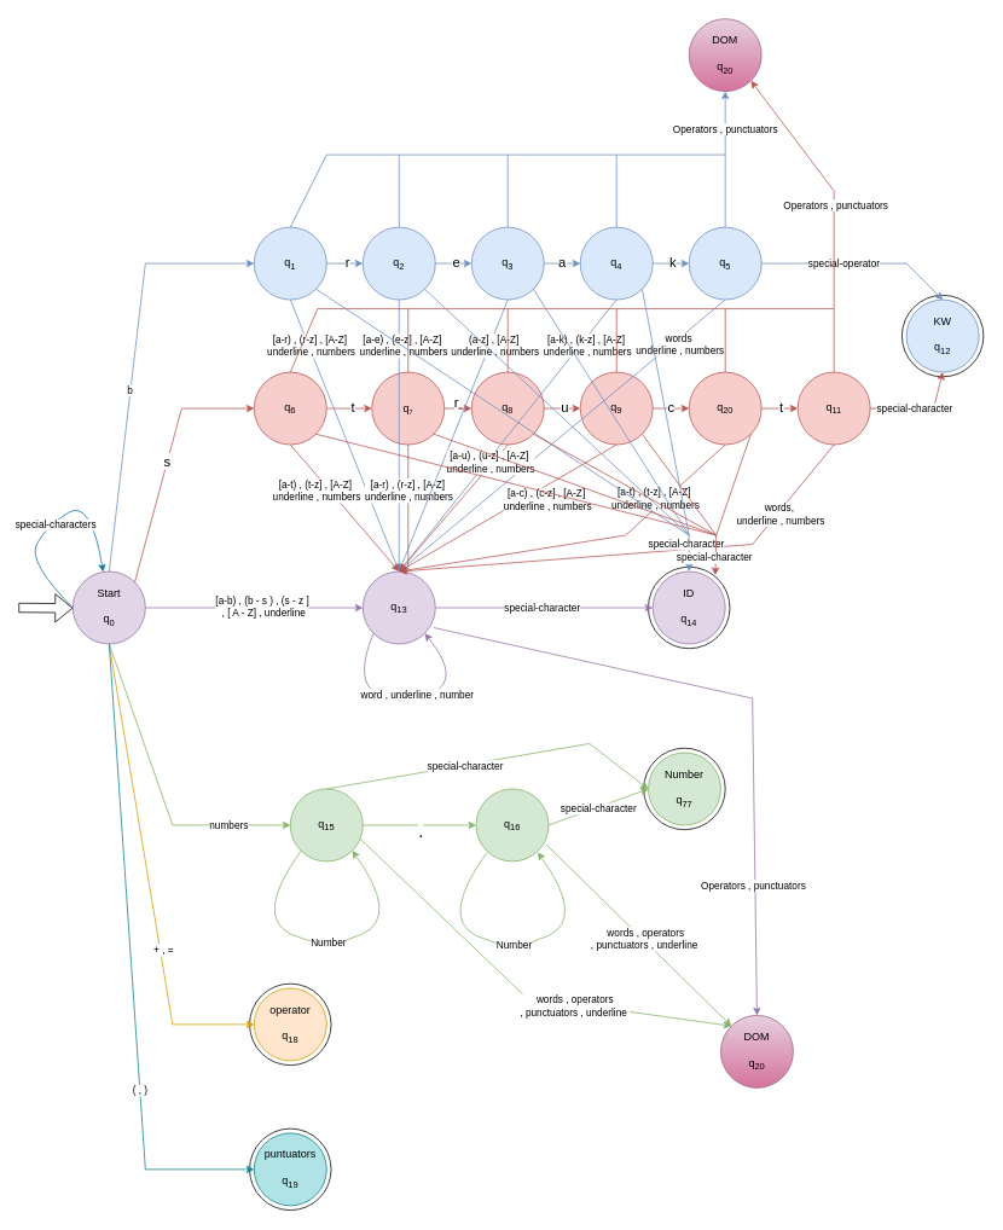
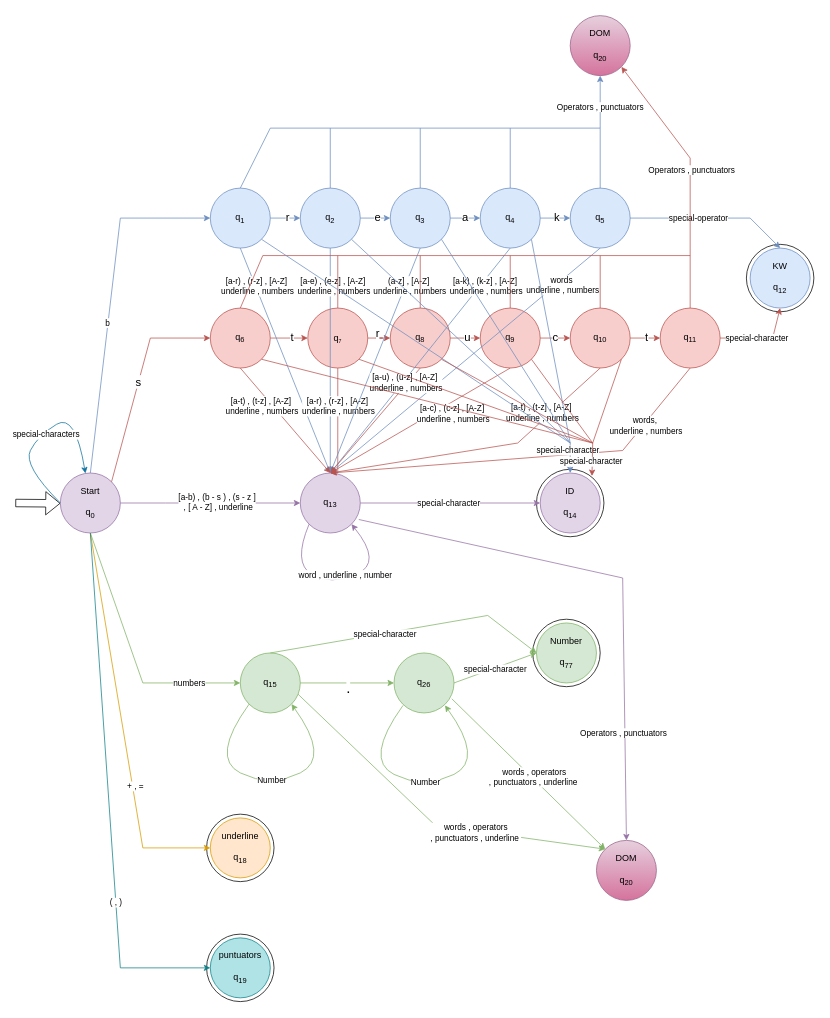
- <mxCell id="45" value="q&lt;sub&gt;20&lt;/sub&gt;" style="ellipse;whiteSpace=wrap;html=1;aspect=fixed;fillColor=#f8cecc;strokeColor=#b85450;" vertex="1" parent="1"><mxGeometry x="760" y="410" width="80" height="80" as="geometry" /></mxCell>
+ <mxCell id="45" value="q&lt;sub&gt;10&lt;/sub&gt;" style="ellipse;whiteSpace=wrap;html=1;aspect=fixed;fillColor=#f8cecc;strokeColor=#b85450;" vertex="1" parent="1"><mxGeometry x="760" y="410" width="80" height="80" as="geometry" /></mxCell>
- <mxCell id="83" value="q&lt;sub&gt;16&lt;/sub&gt;" style="ellipse;whiteSpace=wrap;html=1;aspect=fixed;fillColor=#d5e8d4;strokeColor=#82b366;" vertex="1" parent="1"><mxGeometry x="525" y="870" width="80" height="80" as="geometry" /></mxCell>
+ <mxCell id="83" value="q&lt;sub&gt;26&lt;/sub&gt;" style="ellipse;whiteSpace=wrap;html=1;aspect=fixed;fillColor=#d5e8d4;strokeColor=#82b366;" vertex="1" parent="1"><mxGeometry x="525" y="870" width="80" height="80" as="geometry" /></mxCell>
- <mxCell id="91" value="operator&lt;br&gt;&lt;br&gt;q&lt;sub&gt;18&lt;/sub&gt;" style="ellipse;whiteSpace=wrap;html=1;aspect=fixed;fillColor=#ffe6cc;strokeColor=#d79b00;" vertex="1" parent="1"><mxGeometry x="280" y="1090" width="80" height="80" as="geometry" /></mxCell>
+ <mxCell id="91" value="underline&lt;br&gt;&lt;br&gt;q&lt;sub&gt;18&lt;/sub&gt;" style="ellipse;whiteSpace=wrap;html=1;aspect=fixed;fillColor=#ffe6cc;strokeColor=#d79b00;" vertex="1" parent="1"><mxGeometry x="280" y="1090" width="80" height="80" as="geometry" /></mxCell>
